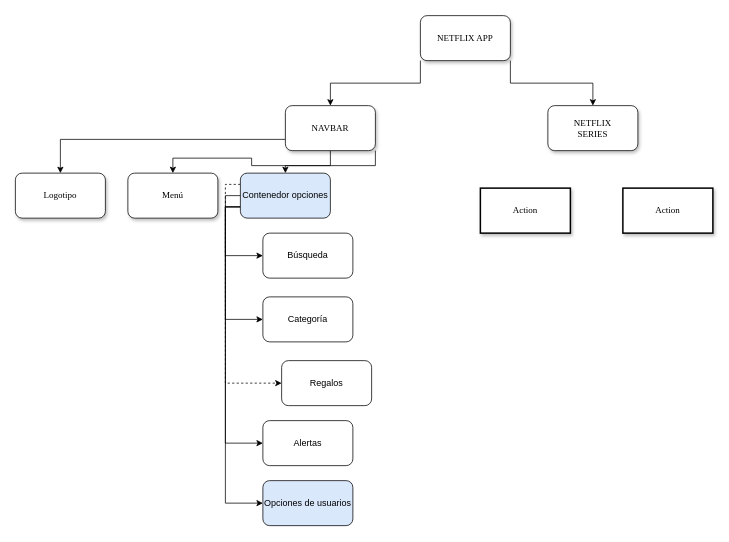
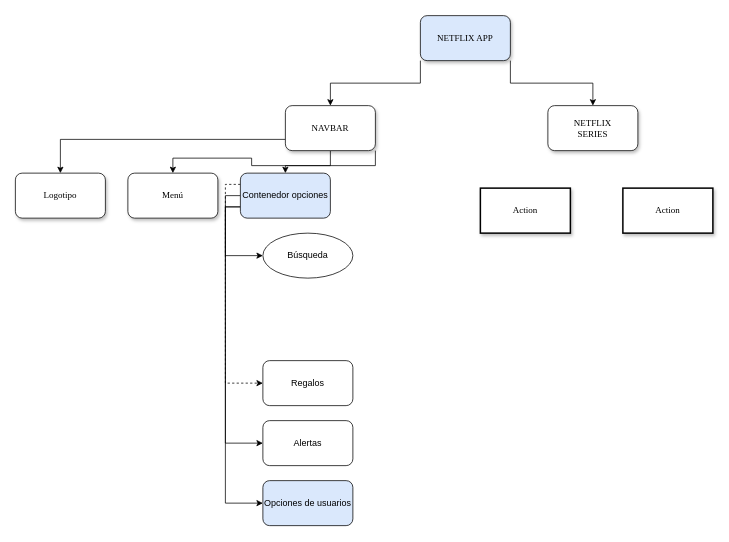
- <mxCell id="4" value="NETFLIX APP" style="whiteSpace=wrap;html=1;rounded=1;shadow=1;labelBackgroundColor=none;strokeWidth=1;fontFamily=Verdana;fontSize=12;align=center;" parent="1" vertex="1"><mxGeometry x="560" y="20" width="120" height="60" as="geometry" /></mxCell>
+ <mxCell id="4" value="NETFLIX APP" style="whiteSpace=wrap;html=1;rounded=1;shadow=1;labelBackgroundColor=none;strokeWidth=1;fontFamily=Verdana;fontSize=12;align=center;fillColor=#dae8fc;" parent="1" vertex="1"><mxGeometry x="560" y="20" width="120" height="60" as="geometry" /></mxCell>
- <mxCell id="20" value="Búsqueda" style="rounded=1;whiteSpace=wrap;html=1;" vertex="1" parent="1"><mxGeometry x="350" y="310" width="120" height="60" as="geometry" /></mxCell>
+ <mxCell id="20" value="Búsqueda" style="ellipse;whiteSpace=wrap;html=1;" vertex="1" parent="1"><mxGeometry x="350" y="310" width="120" height="60" as="geometry" /></mxCell>
- <mxCell id="17" style="edgeStyle=orthogonalEdgeStyle;rounded=0;orthogonalLoop=1;jettySize=auto;html=1;exitX=0;exitY=0.75;exitDx=0;exitDy=0;entryX=0;entryY=0.5;entryDx=0;entryDy=0;" edge="1" parent="1" source="19" target="21"><mxGeometry relative="1" as="geometry" /></mxCell>
- <mxCell id="21" value="Categoría" style="rounded=1;whiteSpace=wrap;html=1;" vertex="1" parent="1"><mxGeometry x="350" y="395" width="120" height="60" as="geometry" /></mxCell>
- <mxCell id="22" value="Regalos" style="rounded=1;whiteSpace=wrap;html=1;" vertex="1" parent="1"><mxGeometry x="375" y="480" width="120" height="60" as="geometry" /></mxCell>
+ <mxCell id="22" value="Regalos" style="rounded=1;whiteSpace=wrap;html=1;" vertex="1" parent="1"><mxGeometry x="350" y="480" width="120" height="60" as="geometry" /></mxCell>
